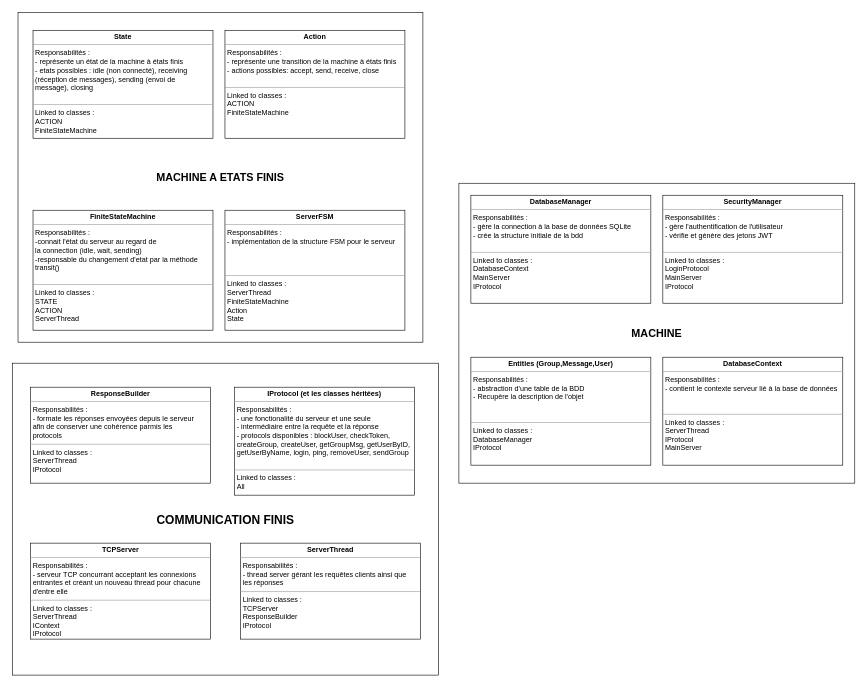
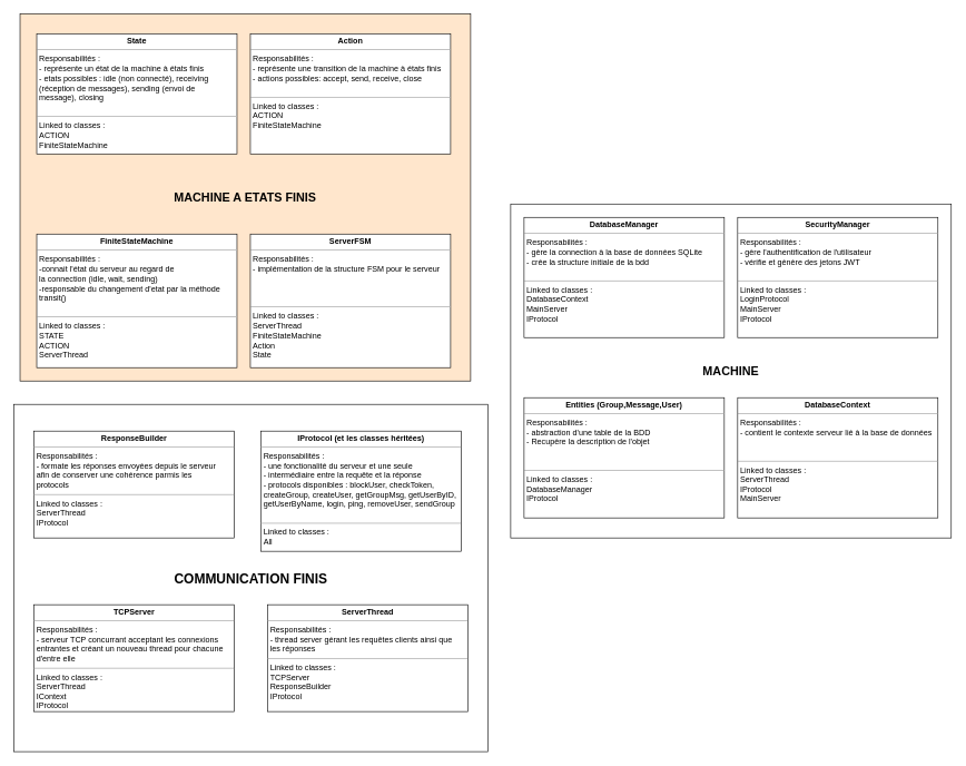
- <mxCell id="2" value="&lt;font style=&quot;font-size: 18px&quot;&gt;&lt;b&gt;MACHINE A ETATS FINIS&lt;/b&gt;&lt;/font&gt;" style="rounded=0;whiteSpace=wrap;html=1;" parent="1" vertex="1"><mxGeometry x="29" y="20" width="675" height="550" as="geometry" /></mxCell>
+ <mxCell id="2" value="&lt;font style=&quot;font-size: 18px&quot;&gt;&lt;b&gt;MACHINE A ETATS FINIS&lt;/b&gt;&lt;/font&gt;" style="rounded=0;whiteSpace=wrap;html=1;fillColor=#ffe6cc;" parent="1" vertex="1"><mxGeometry x="29" y="20" width="675" height="550" as="geometry" /></mxCell>
